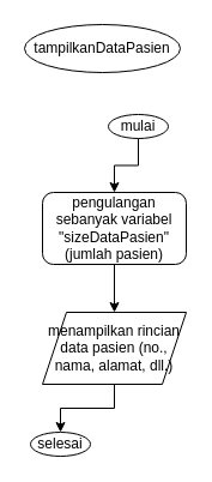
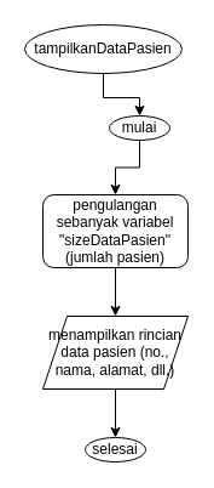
+ <mxCell id="2" value="" style="edgeStyle=orthogonalEdgeStyle;rounded=0;orthogonalLoop=1;jettySize=auto;html=1;" edge="1" parent="1" source="3" target="5"><mxGeometry relative="1" as="geometry" /></mxCell>
- <mxCell id="6" value="selesai" style="ellipse;whiteSpace=wrap;html=1;" vertex="1" parent="1"><mxGeometry x="25" y="360" width="50" height="20" as="geometry" /></mxCell>
+ <mxCell id="6" value="selesai" style="ellipse;whiteSpace=wrap;html=1;" vertex="1" parent="1"><mxGeometry x="70" y="360" width="50" height="20" as="geometry" /></mxCell>
